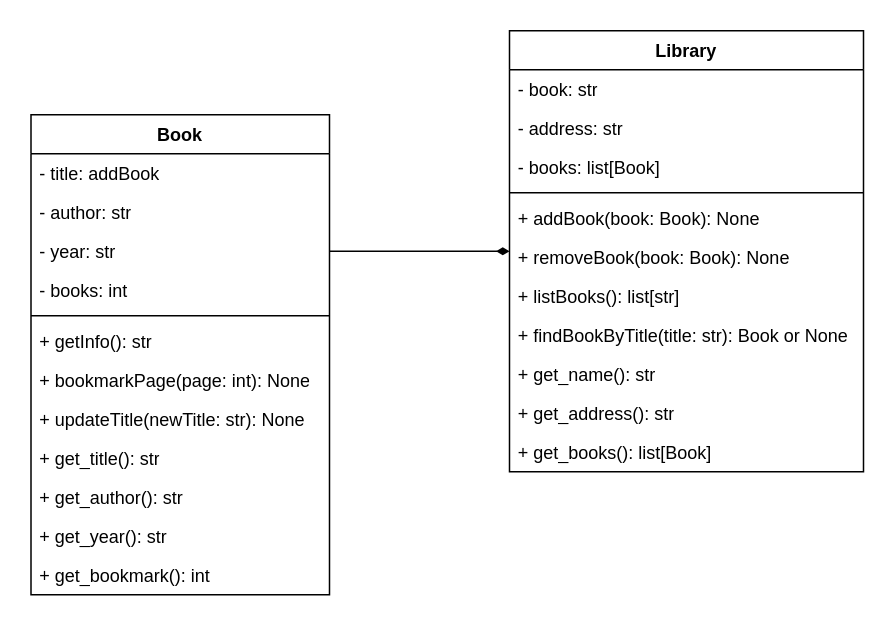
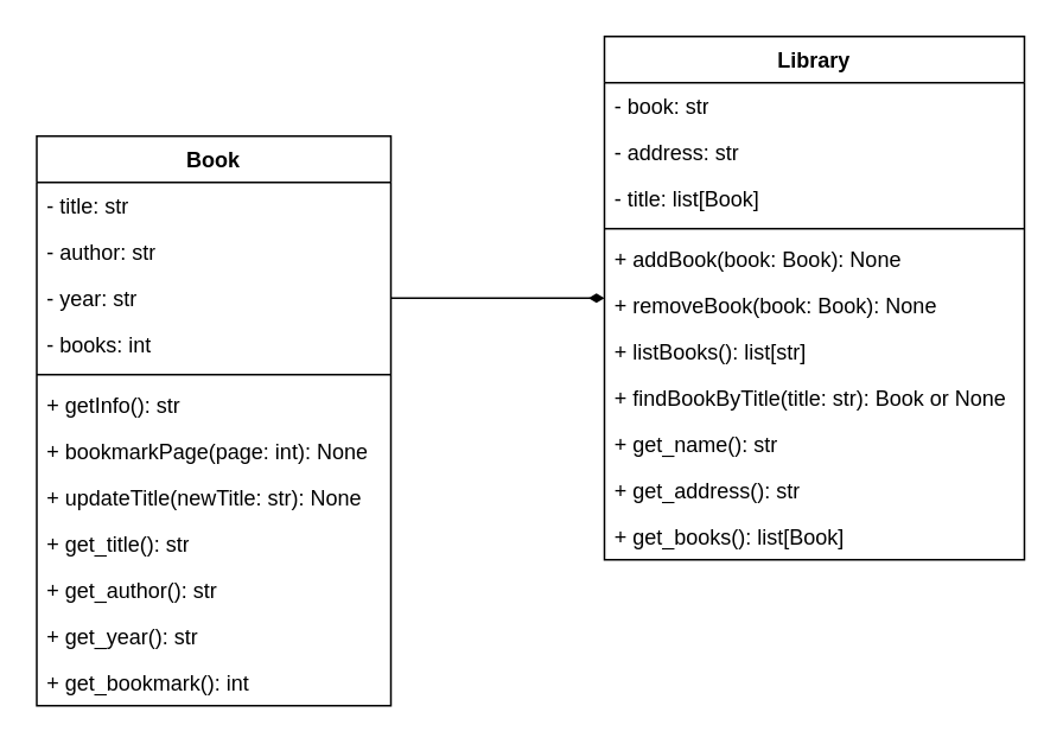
- <mxCell id="18" value="-&amp;nbsp;books:&amp;nbsp;list[Book]" style="text;strokeColor=none;fillColor=none;align=left;verticalAlign=top;spacingLeft=4;spacingRight=4;overflow=hidden;rotatable=0;points=[[0,0.5],[1,0.5]];portConstraint=eastwest;whiteSpace=wrap;html=1;" parent="15" vertex="1"><mxGeometry y="78" width="236" height="26" as="geometry" /></mxCell>
+ <mxCell id="18" value="-&amp;nbsp;title:&amp;nbsp;list[Book]" style="text;strokeColor=none;fillColor=none;align=left;verticalAlign=top;spacingLeft=4;spacingRight=4;overflow=hidden;rotatable=0;points=[[0,0.5],[1,0.5]];portConstraint=eastwest;whiteSpace=wrap;html=1;" parent="15" vertex="1"><mxGeometry y="78" width="236" height="26" as="geometry" /></mxCell>
- <mxCell id="3" value="-&amp;nbsp;title: addBook" style="text;strokeColor=none;fillColor=none;align=left;verticalAlign=top;spacingLeft=4;spacingRight=4;overflow=hidden;rotatable=0;points=[[0,0.5],[1,0.5]];portConstraint=eastwest;whiteSpace=wrap;html=1;" parent="2" vertex="1"><mxGeometry y="26" width="199" height="26" as="geometry" /></mxCell>
+ <mxCell id="3" value="-&amp;nbsp;title: str" style="text;strokeColor=none;fillColor=none;align=left;verticalAlign=top;spacingLeft=4;spacingRight=4;overflow=hidden;rotatable=0;points=[[0,0.5],[1,0.5]];portConstraint=eastwest;whiteSpace=wrap;html=1;" parent="2" vertex="1"><mxGeometry y="26" width="199" height="26" as="geometry" /></mxCell>
